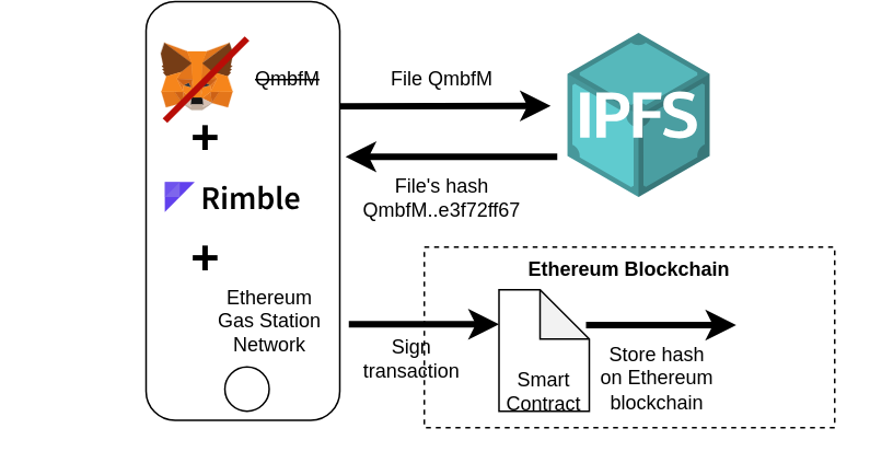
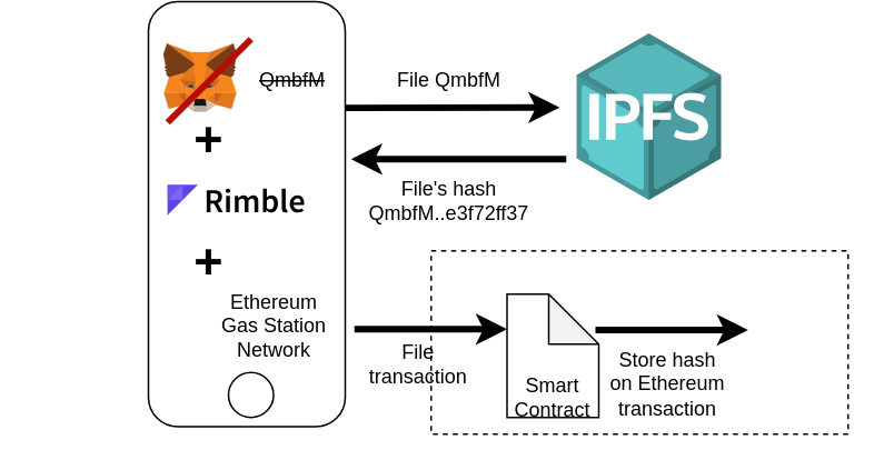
- <mxCell id="12" value="File's hash&lt;br&gt;QmbfM..e3f72ff67" style="text;html=1;strokeColor=none;fillColor=none;align=center;verticalAlign=middle;whiteSpace=wrap;rounded=0;" parent="1" vertex="1"><mxGeometry x="219.5" y="110" width="98" height="20" as="geometry" /></mxCell>
+ <mxCell id="12" value="File's hash&lt;br&gt;QmbfM..e3f72ff37" style="text;html=1;strokeColor=none;fillColor=none;align=center;verticalAlign=middle;whiteSpace=wrap;rounded=0;" parent="1" vertex="1"><mxGeometry x="219.5" y="110" width="98" height="20" as="geometry" /></mxCell>
- <mxCell id="14" value="&lt;b&gt;Ethereum Blockchain&lt;/b&gt;" style="text;html=1;strokeColor=none;fillColor=none;align=center;verticalAlign=middle;whiteSpace=wrap;rounded=0;" parent="1" vertex="1"><mxGeometry x="318" y="154" width="130" height="20" as="geometry" /></mxCell>
- <mxCell id="13" value="Sign&lt;br&gt;transaction" style="text;html=1;strokeColor=none;fillColor=none;align=center;verticalAlign=middle;whiteSpace=wrap;rounded=0;" parent="1" vertex="1"><mxGeometry x="206" y="208" width="89" height="20" as="geometry" /></mxCell>
+ <mxCell id="13" value="File&lt;br&gt;transaction" style="text;html=1;strokeColor=none;fillColor=none;align=center;verticalAlign=middle;whiteSpace=wrap;rounded=0;" parent="1" vertex="1"><mxGeometry x="206" y="208" width="89" height="20" as="geometry" /></mxCell>
- <mxCell id="18" value="&lt;span style=&quot;text-align: left ; white-space: nowrap&quot;&gt;Store hash&lt;br&gt;on Ethereum&lt;br&gt;blockchain&lt;/span&gt;" style="text;html=1;strokeColor=none;fillColor=none;align=center;verticalAlign=middle;whiteSpace=wrap;rounded=0;autosize=1;" parent="1" vertex="1"><mxGeometry x="359.5" y="205" width="80" height="50" as="geometry" /></mxCell>
+ <mxCell id="18" value="&lt;span style=&quot;text-align: left ; white-space: nowrap&quot;&gt;Store hash&lt;br&gt;on Ethereum&lt;br&gt;transaction&lt;/span&gt;" style="text;html=1;strokeColor=none;fillColor=none;align=center;verticalAlign=middle;whiteSpace=wrap;rounded=0;autosize=1;" parent="1" vertex="1"><mxGeometry x="359.5" y="205" width="80" height="50" as="geometry" /></mxCell>
